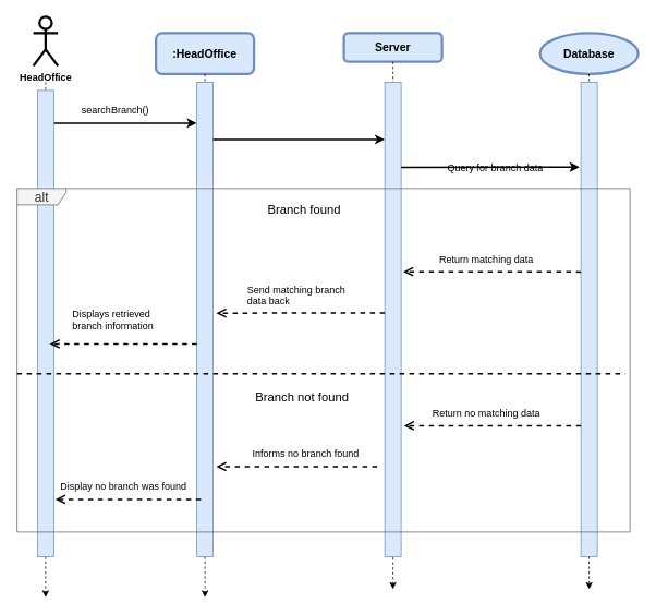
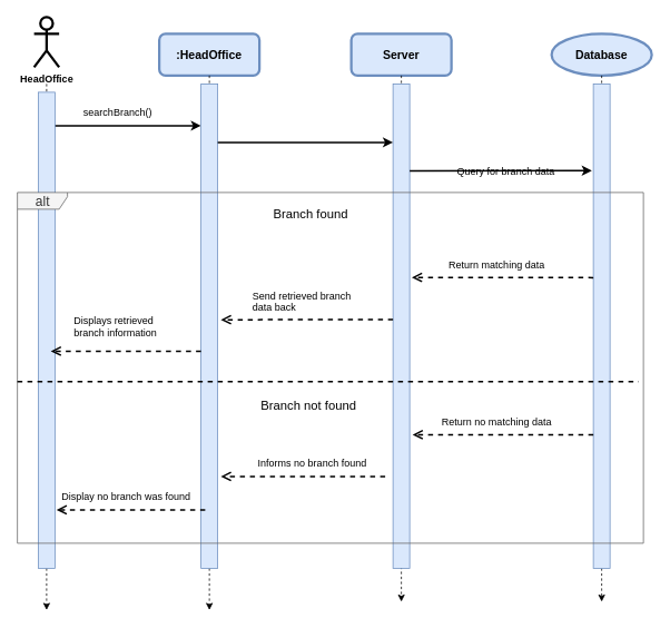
- <mxCell id="8" value="&lt;span style=&quot;font-size: 14px;&quot;&gt;&lt;b&gt;Server&lt;/b&gt;&lt;/span&gt;" style="rounded=1;whiteSpace=wrap;html=1;strokeWidth=3;fillColor=#dae8fc;strokeColor=#6c8ebf;" vertex="1" parent="1"><mxGeometry x="420" y="40" width="120" height="35" as="geometry" /></mxCell>
+ <mxCell id="8" value="&lt;span style=&quot;font-size: 14px;&quot;&gt;&lt;b&gt;Server&lt;/b&gt;&lt;/span&gt;" style="rounded=1;whiteSpace=wrap;html=1;strokeWidth=3;fillColor=#dae8fc;strokeColor=#6c8ebf;" vertex="1" parent="1"><mxGeometry x="420" y="40" width="120" height="50" as="geometry" /></mxCell>
- <mxCell id="28" value="Send matching branch&lt;br&gt;data back" style="text;whiteSpace=wrap;html=1;" vertex="1" parent="22"><mxGeometry x="280.003" y="110.004" width="233.766" height="60.0" as="geometry" /></mxCell>
+ <mxCell id="28" value="Send retrieved branch&lt;br&gt;data back" style="text;whiteSpace=wrap;html=1;" vertex="1" parent="22"><mxGeometry x="280.003" y="110.004" width="233.766" height="60.0" as="geometry" /></mxCell>
